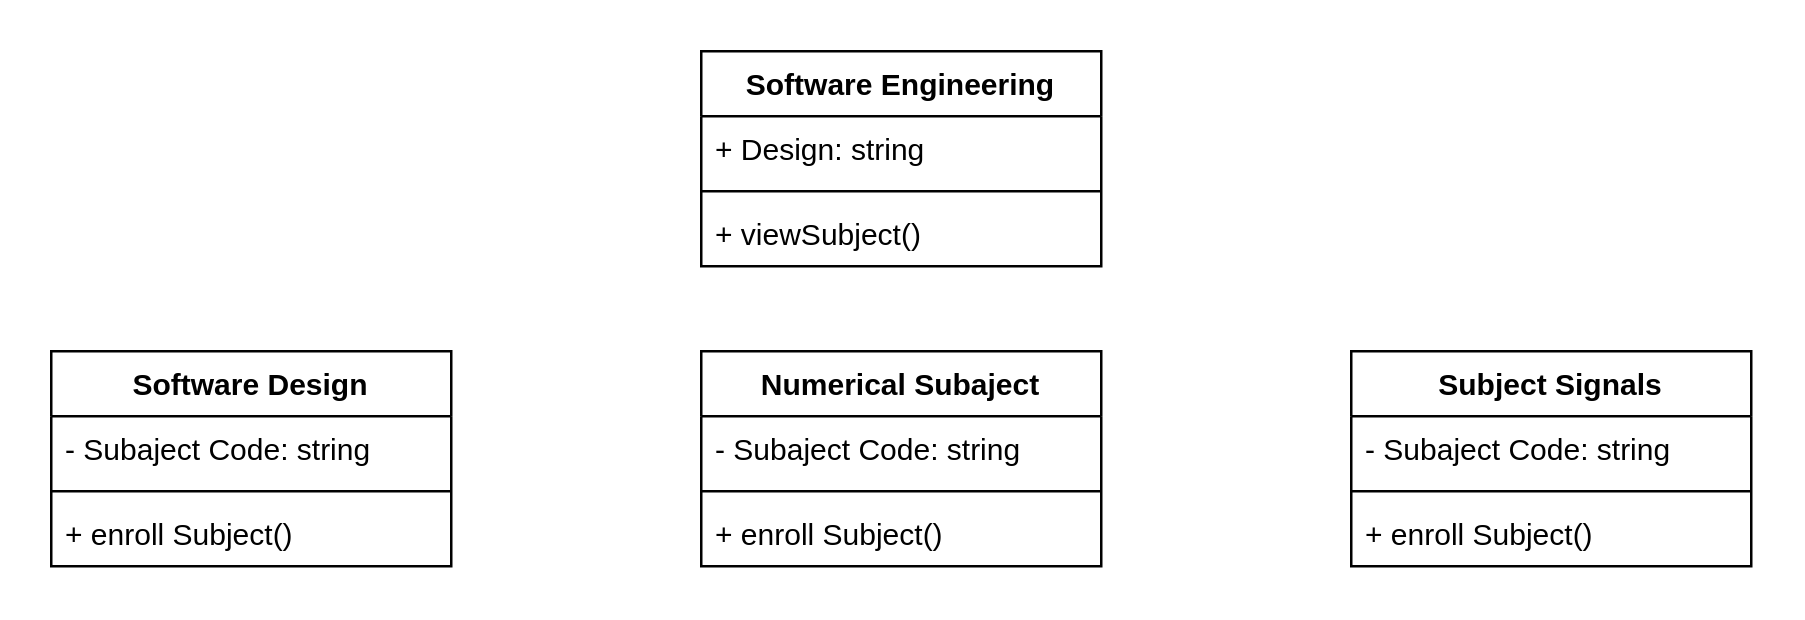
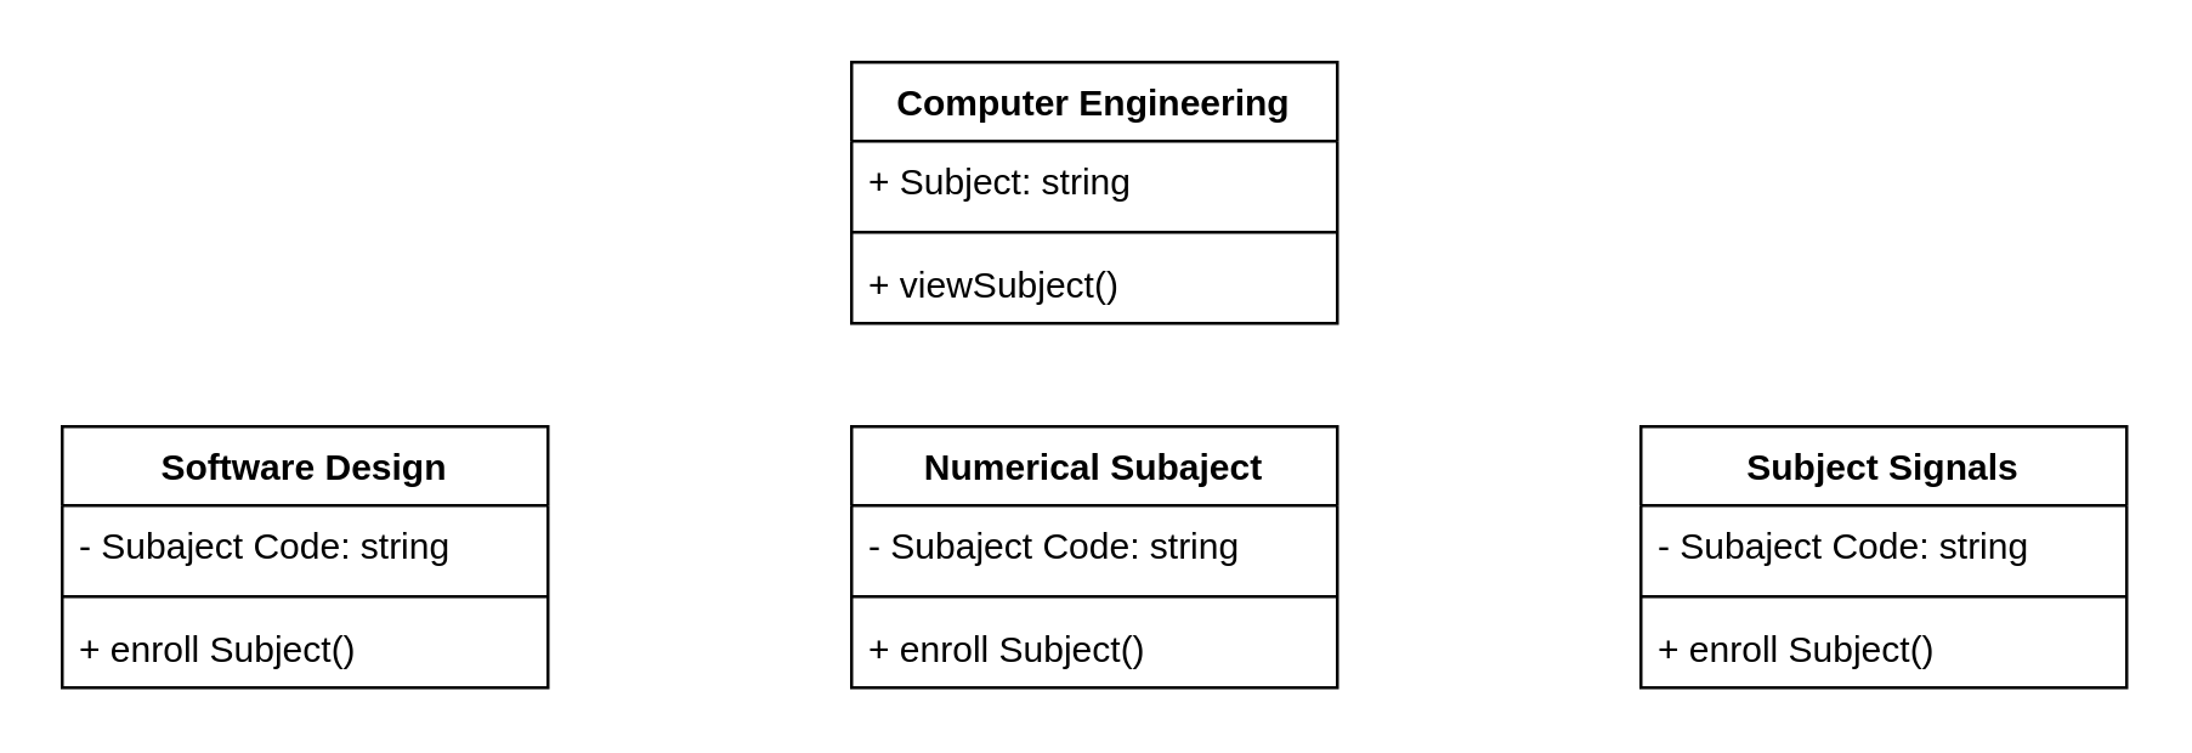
- <mxCell id="2" value="Software Engineering" style="swimlane;fontStyle=1;align=center;verticalAlign=top;childLayout=stackLayout;horizontal=1;startSize=26;horizontalStack=0;resizeParent=1;resizeParentMax=0;resizeLast=0;collapsible=1;marginBottom=0;whiteSpace=wrap;html=1;" vertex="1" parent="1"><mxGeometry x="280" y="20" width="160" height="86" as="geometry" /></mxCell>
+ <mxCell id="2" value="Computer Engineering" style="swimlane;fontStyle=1;align=center;verticalAlign=top;childLayout=stackLayout;horizontal=1;startSize=26;horizontalStack=0;resizeParent=1;resizeParentMax=0;resizeLast=0;collapsible=1;marginBottom=0;whiteSpace=wrap;html=1;" vertex="1" parent="1"><mxGeometry x="280" y="20" width="160" height="86" as="geometry" /></mxCell>
- <mxCell id="3" value="+ Design: string" style="text;strokeColor=none;fillColor=none;align=left;verticalAlign=top;spacingLeft=4;spacingRight=4;overflow=hidden;rotatable=0;points=[[0,0.5],[1,0.5]];portConstraint=eastwest;whiteSpace=wrap;html=1;" vertex="1" parent="2"><mxGeometry y="26" width="160" height="26" as="geometry" /></mxCell>
+ <mxCell id="3" value="+ Subject: string" style="text;strokeColor=none;fillColor=none;align=left;verticalAlign=top;spacingLeft=4;spacingRight=4;overflow=hidden;rotatable=0;points=[[0,0.5],[1,0.5]];portConstraint=eastwest;whiteSpace=wrap;html=1;" vertex="1" parent="2"><mxGeometry y="26" width="160" height="26" as="geometry" /></mxCell>
